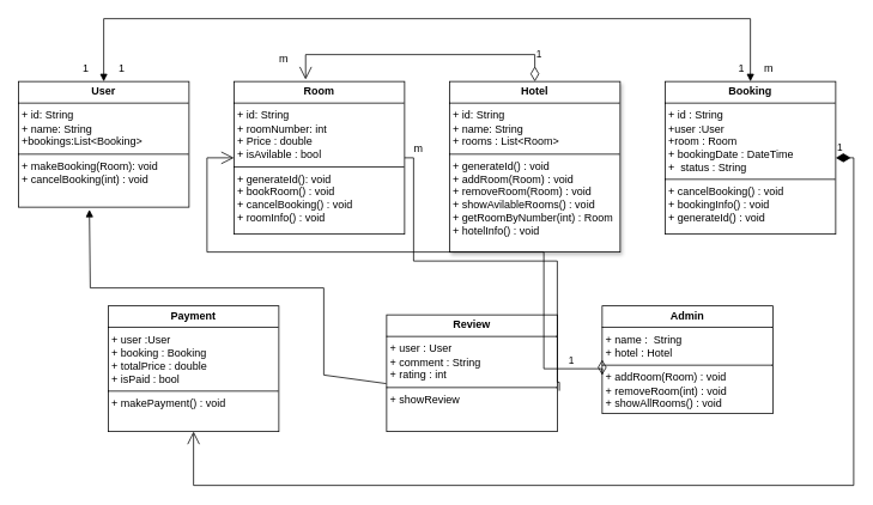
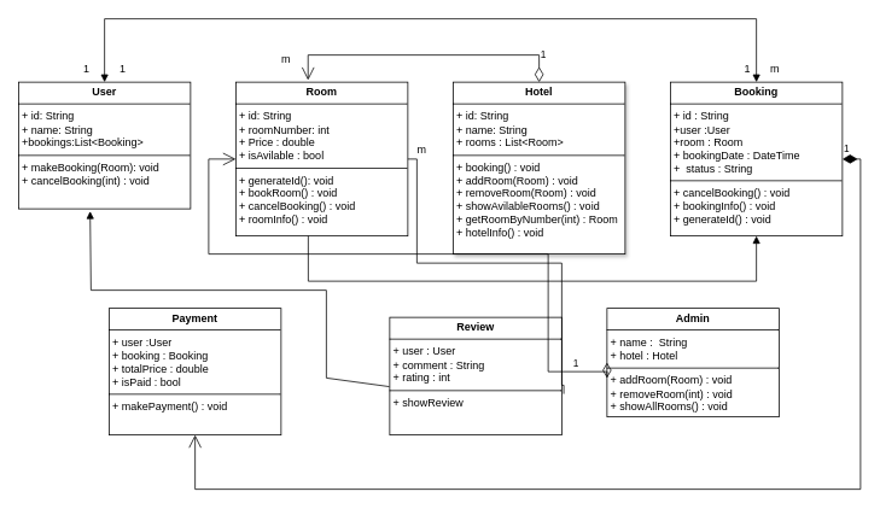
- <mxCell id="6" value="&lt;p style=&quot;margin:0px;margin-top:4px;text-align:center;&quot;&gt;&lt;b&gt;Hotel&lt;/b&gt;&lt;/p&gt;&lt;hr size=&quot;1&quot; style=&quot;border-style:solid;&quot;&gt;&lt;p style=&quot;margin:0px;margin-left:4px;&quot;&gt;+ id: String&lt;br&gt;+ name: String&lt;/p&gt;&lt;p style=&quot;margin:0px;margin-left:4px;&quot;&gt;+ rooms : List&amp;lt;Room&amp;gt;&lt;/p&gt;&lt;hr size=&quot;1&quot; style=&quot;border-style:solid;&quot;&gt;&lt;p style=&quot;margin:0px;margin-left:4px;&quot;&gt;&lt;span style=&quot;background-color: transparent; color: light-dark(rgb(0, 0, 0), rgb(255, 255, 255));&quot;&gt;+ generateId() : void&lt;/span&gt;&lt;/p&gt;&lt;p style=&quot;margin:0px;margin-left:4px;&quot;&gt;+ addRoom(Room) : void&amp;nbsp;&lt;/p&gt;&lt;p style=&quot;margin:0px;margin-left:4px;&quot;&gt;+ removeRoom(Room) : void&lt;/p&gt;&lt;p style=&quot;margin:0px;margin-left:4px;&quot;&gt;+ showAvilableRooms() : void&lt;/p&gt;&lt;p style=&quot;margin:0px;margin-left:4px;&quot;&gt;+ getRoomByNumber(int) : Room&lt;/p&gt;&lt;p style=&quot;margin:0px;margin-left:4px;&quot;&gt;+ hotelInfo() : void&lt;/p&gt;&lt;p style=&quot;margin:0px;margin-left:4px;&quot;&gt;&lt;br&gt;&lt;/p&gt;&lt;p style=&quot;margin:0px;margin-left:4px;&quot;&gt;&lt;br&gt;&lt;/p&gt;" style="verticalAlign=top;align=left;overflow=fill;html=1;whiteSpace=wrap;shadow=1;fillColor=light-dark(#FFFFFF,#000000);" parent="1" vertex="1"><mxGeometry x="500" y="90" width="190" height="190" as="geometry" /></mxCell>
+ <mxCell id="6" value="&lt;p style=&quot;margin:0px;margin-top:4px;text-align:center;&quot;&gt;&lt;b&gt;Hotel&lt;/b&gt;&lt;/p&gt;&lt;hr size=&quot;1&quot; style=&quot;border-style:solid;&quot;&gt;&lt;p style=&quot;margin:0px;margin-left:4px;&quot;&gt;+ id: String&lt;br&gt;+ name: String&lt;/p&gt;&lt;p style=&quot;margin:0px;margin-left:4px;&quot;&gt;+ rooms : List&amp;lt;Room&amp;gt;&lt;/p&gt;&lt;hr size=&quot;1&quot; style=&quot;border-style:solid;&quot;&gt;&lt;p style=&quot;margin:0px;margin-left:4px;&quot;&gt;&lt;span style=&quot;background-color: transparent; color: light-dark(rgb(0, 0, 0), rgb(255, 255, 255));&quot;&gt;+ booking() : void&lt;/span&gt;&lt;/p&gt;&lt;p style=&quot;margin:0px;margin-left:4px;&quot;&gt;+ addRoom(Room) : void&amp;nbsp;&lt;/p&gt;&lt;p style=&quot;margin:0px;margin-left:4px;&quot;&gt;+ removeRoom(Room) : void&lt;/p&gt;&lt;p style=&quot;margin:0px;margin-left:4px;&quot;&gt;+ showAvilableRooms() : void&lt;/p&gt;&lt;p style=&quot;margin:0px;margin-left:4px;&quot;&gt;+ getRoomByNumber(int) : Room&lt;/p&gt;&lt;p style=&quot;margin:0px;margin-left:4px;&quot;&gt;+ hotelInfo() : void&lt;/p&gt;&lt;p style=&quot;margin:0px;margin-left:4px;&quot;&gt;&lt;br&gt;&lt;/p&gt;&lt;p style=&quot;margin:0px;margin-left:4px;&quot;&gt;&lt;br&gt;&lt;/p&gt;" style="verticalAlign=top;align=left;overflow=fill;html=1;whiteSpace=wrap;shadow=1;fillColor=light-dark(#FFFFFF,#000000);" parent="1" vertex="1"><mxGeometry x="500" y="90" width="190" height="190" as="geometry" /></mxCell>
+ <mxCell id="11" value="" style="html=1;verticalAlign=bottom;endArrow=block;curved=0;rounded=0;entryX=0.5;entryY=1;entryDx=0;entryDy=0;exitX=0.421;exitY=1;exitDx=0;exitDy=0;exitPerimeter=0;" edge="1" parent="1" source="8" target="5"><mxGeometry width="80" relative="1" as="geometry"><mxPoint x="340" y="310" as="sourcePoint" /><mxPoint x="840" y="310" as="targetPoint" /><Array as="points"><mxPoint x="340" y="310" /><mxPoint x="835" y="310" /></Array></mxGeometry></mxCell>
